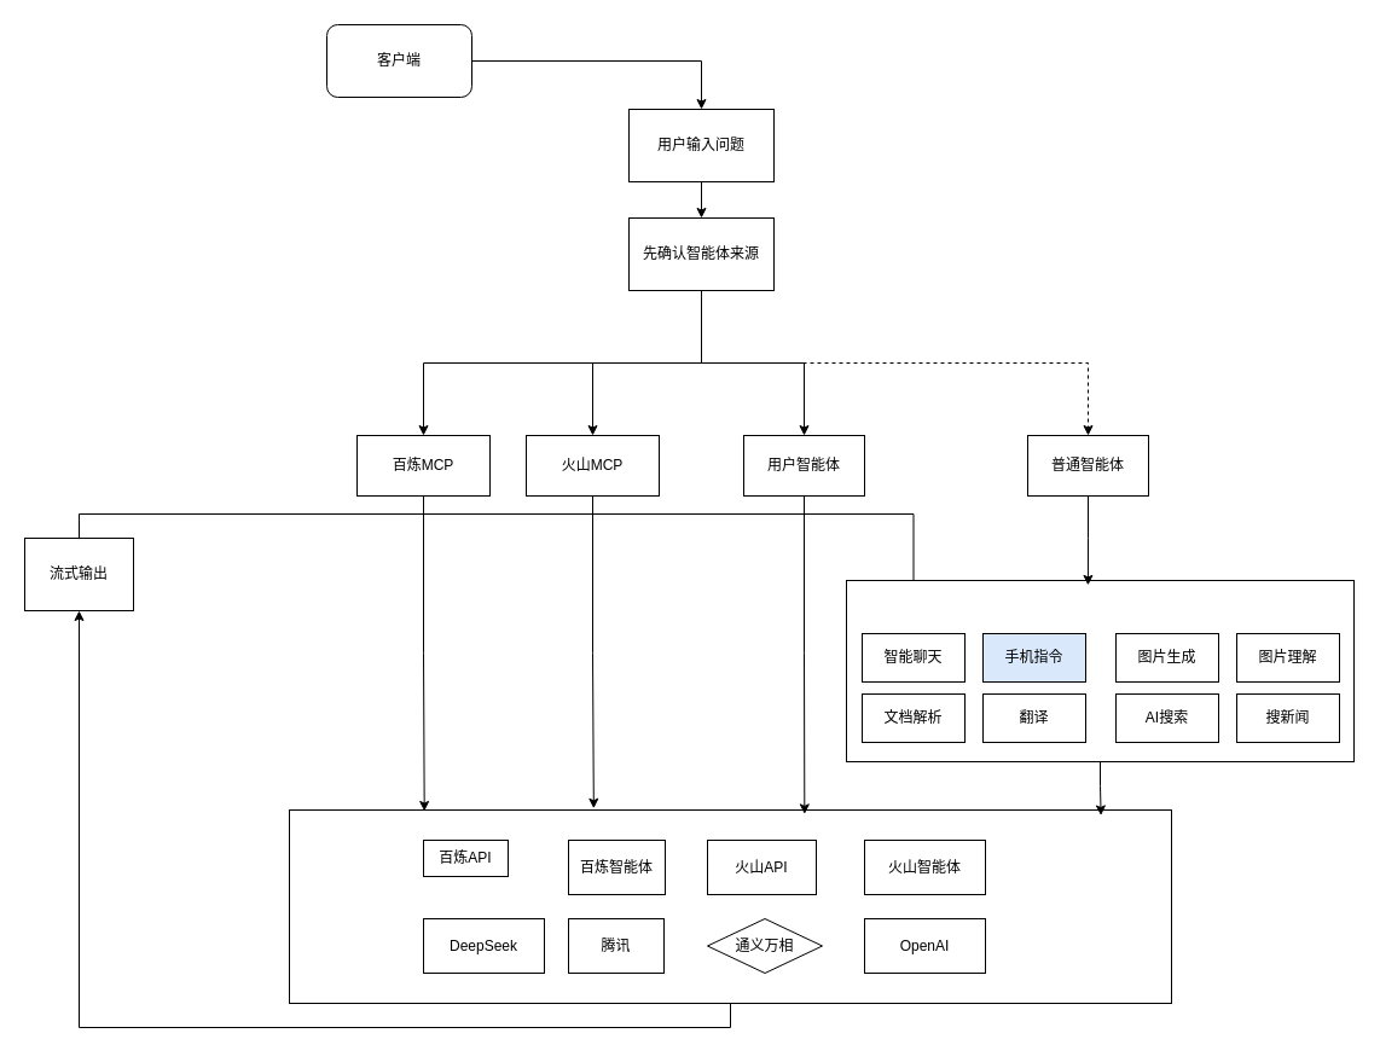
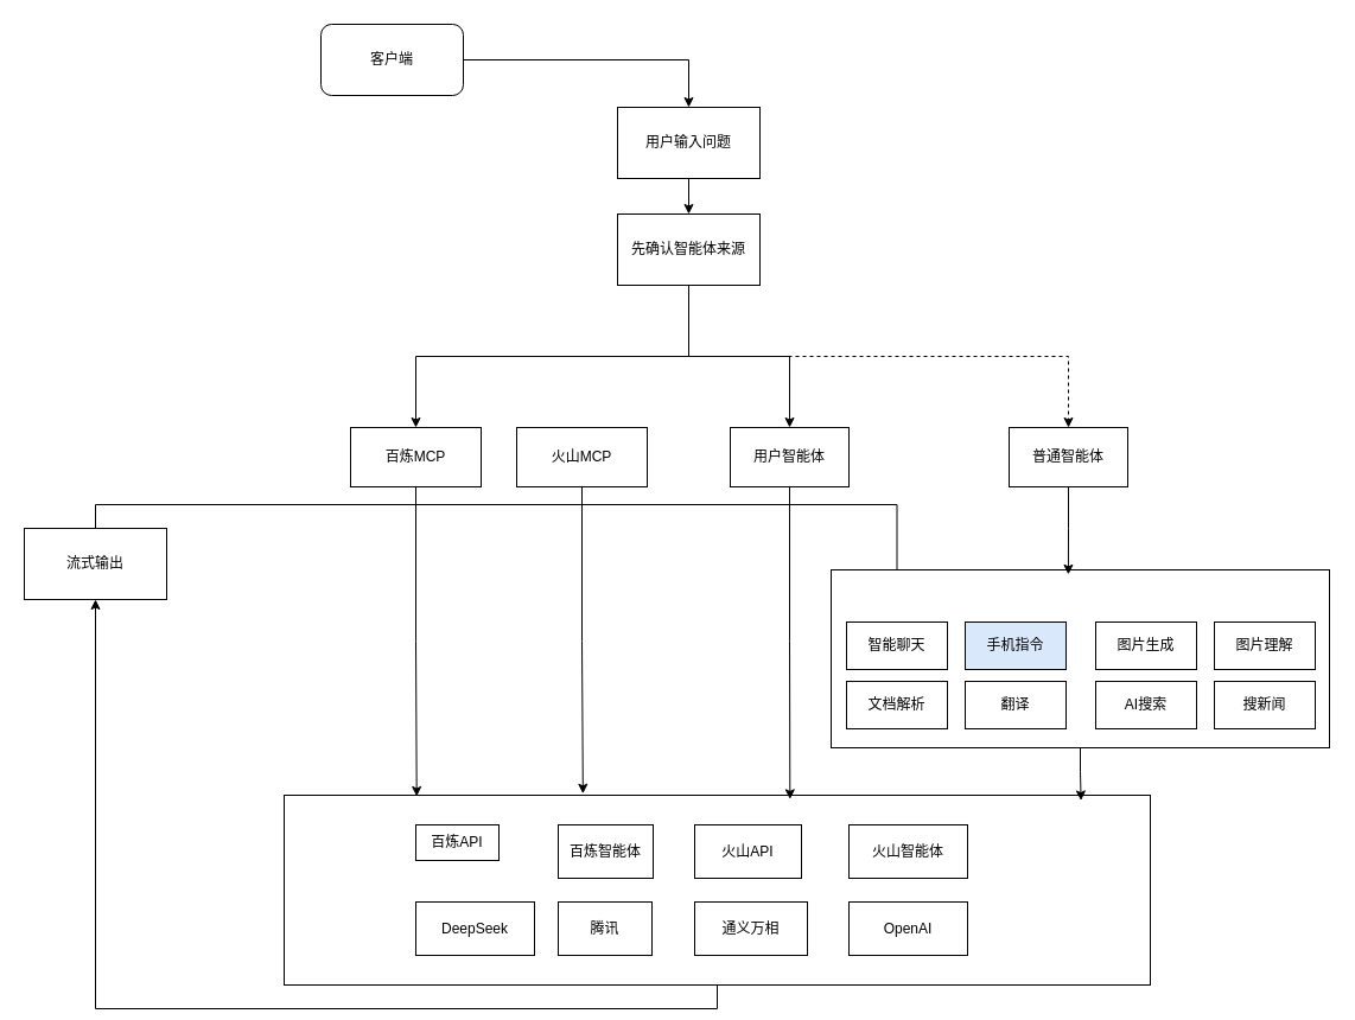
- <mxCell id="7" style="edgeStyle=orthogonalEdgeStyle;rounded=0;orthogonalLoop=1;jettySize=auto;html=1;exitX=0.5;exitY=1;exitDx=0;exitDy=0;" parent="1" source="10" target="3" edge="1"><mxGeometry relative="1" as="geometry" /></mxCell>
- <mxCell id="24" value="流式输出" style="rounded=0;whiteSpace=wrap;html=1;" parent="1" vertex="1"><mxGeometry x="20" y="445" width="90" height="60" as="geometry" /></mxCell>
+ <mxCell id="24" value="流式输出" style="rounded=0;whiteSpace=wrap;html=1;" parent="1" vertex="1"><mxGeometry x="20" y="445" width="120" height="60" as="geometry" /></mxCell>
- <mxCell id="19" value="通义万相" style="rhombus;whiteSpace=wrap;html=1;" parent="1" vertex="1"><mxGeometry x="585" y="760" width="95" height="45" as="geometry" /></mxCell>
+ <mxCell id="19" value="通义万相" style="rounded=0;whiteSpace=wrap;html=1;" parent="1" vertex="1"><mxGeometry x="585" y="760" width="95" height="45" as="geometry" /></mxCell>
